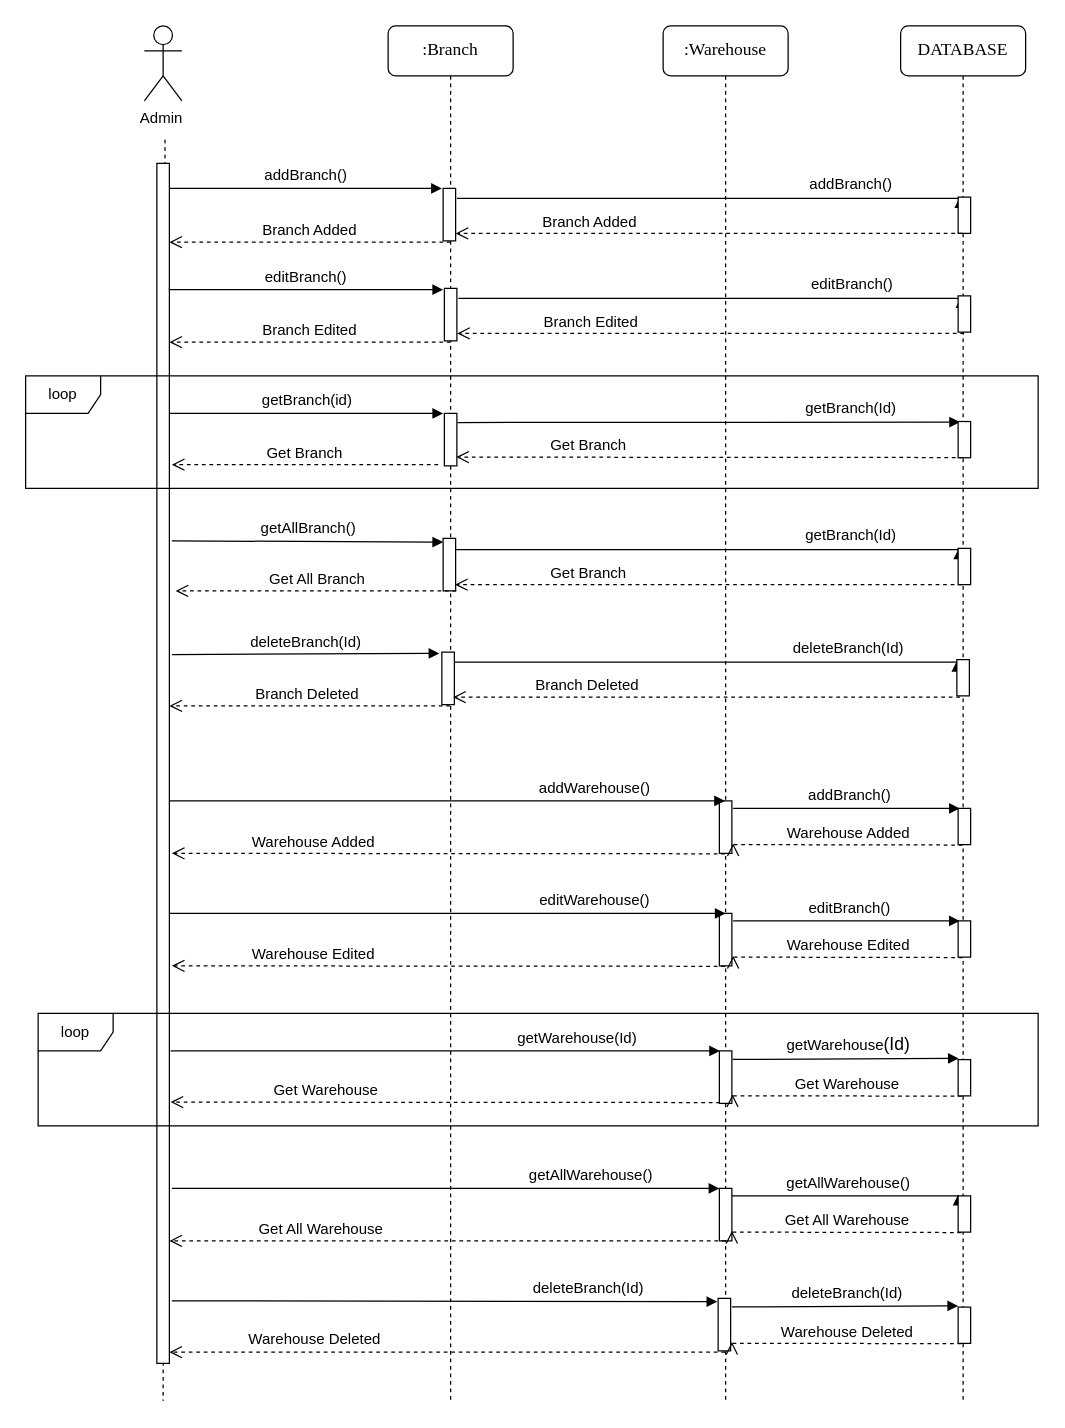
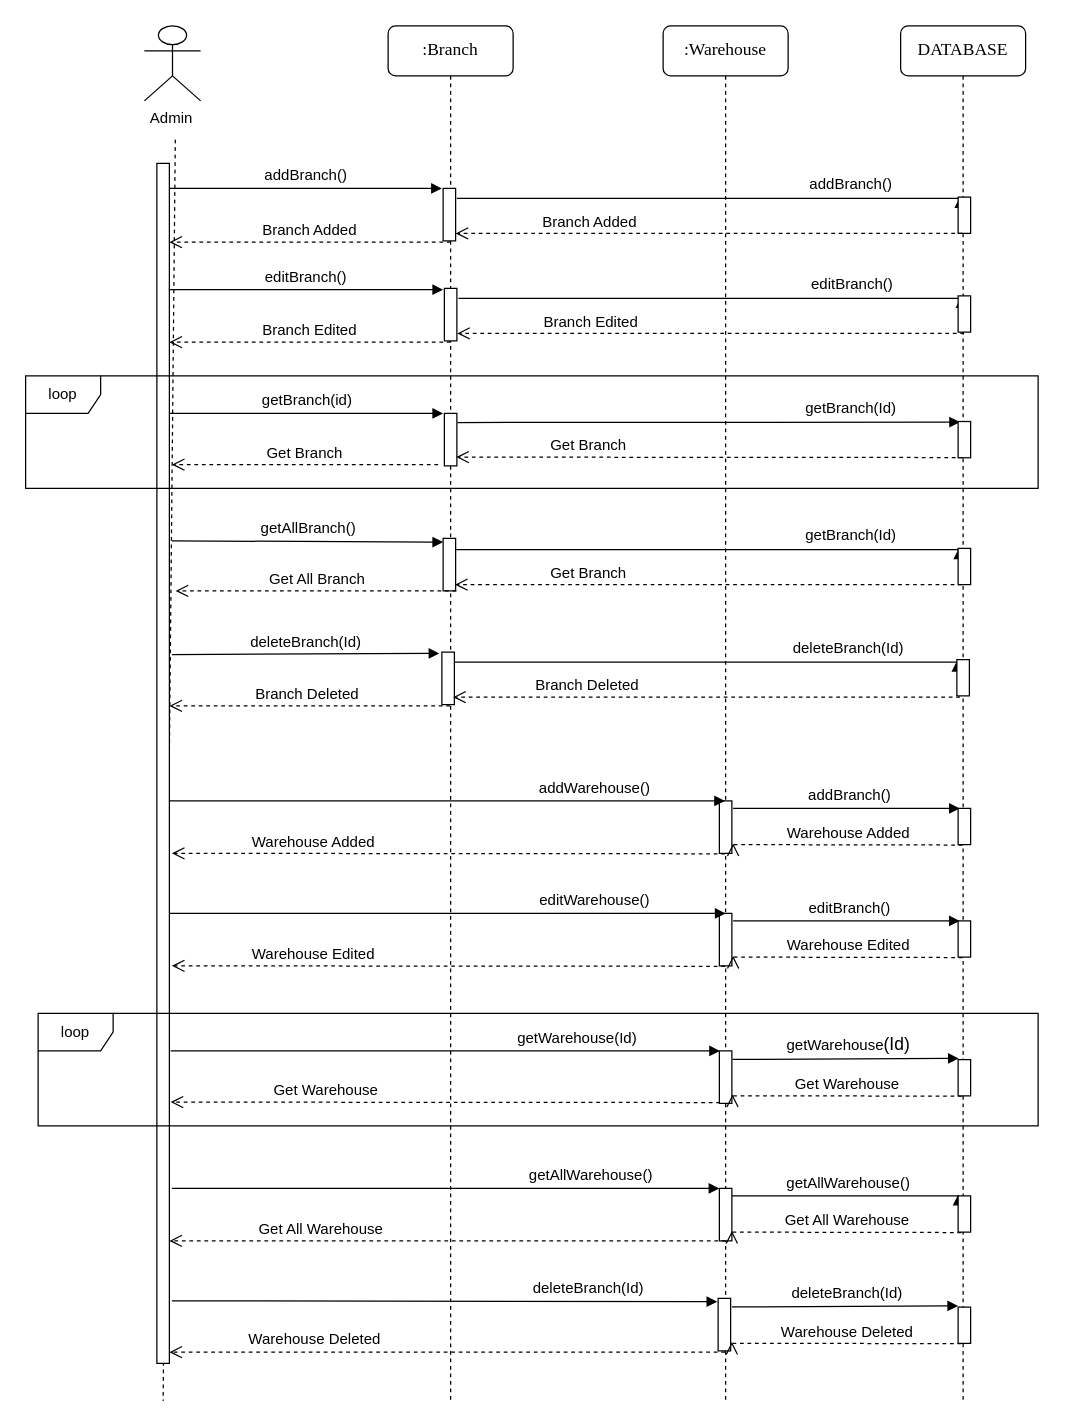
- <mxCell id="2" value="Admin&amp;nbsp;" style="shape=umlActor;verticalLabelPosition=bottom;verticalAlign=top;html=1;points=[[0,0.333,0,0,0],[0,1,0,0,0],[0.25,0.1,0,0,0],[0.5,0,0,0,0],[0.5,0.5,0,0,0],[0.55,1,0,0,31],[0.75,0.1,0,0,0],[1,0.333,0,0,0],[1,1,0,0,0]];" parent="1" vertex="1"><mxGeometry x="115" y="20" width="30" height="60" as="geometry" /></mxCell>
+ <mxCell id="2" value="Admin&amp;nbsp;" style="shape=umlActor;verticalLabelPosition=bottom;verticalAlign=top;html=1;points=[[0,0.333,0,0,0],[0,1,0,0,0],[0.25,0.1,0,0,0],[0.5,0,0,0,0],[0.5,0.5,0,0,0],[0.55,1,0,0,31],[0.75,0.1,0,0,0],[1,0.333,0,0,0],[1,1,0,0,0]];" parent="1" vertex="1"><mxGeometry x="115" y="20" width="45" height="60" as="geometry" /></mxCell>
